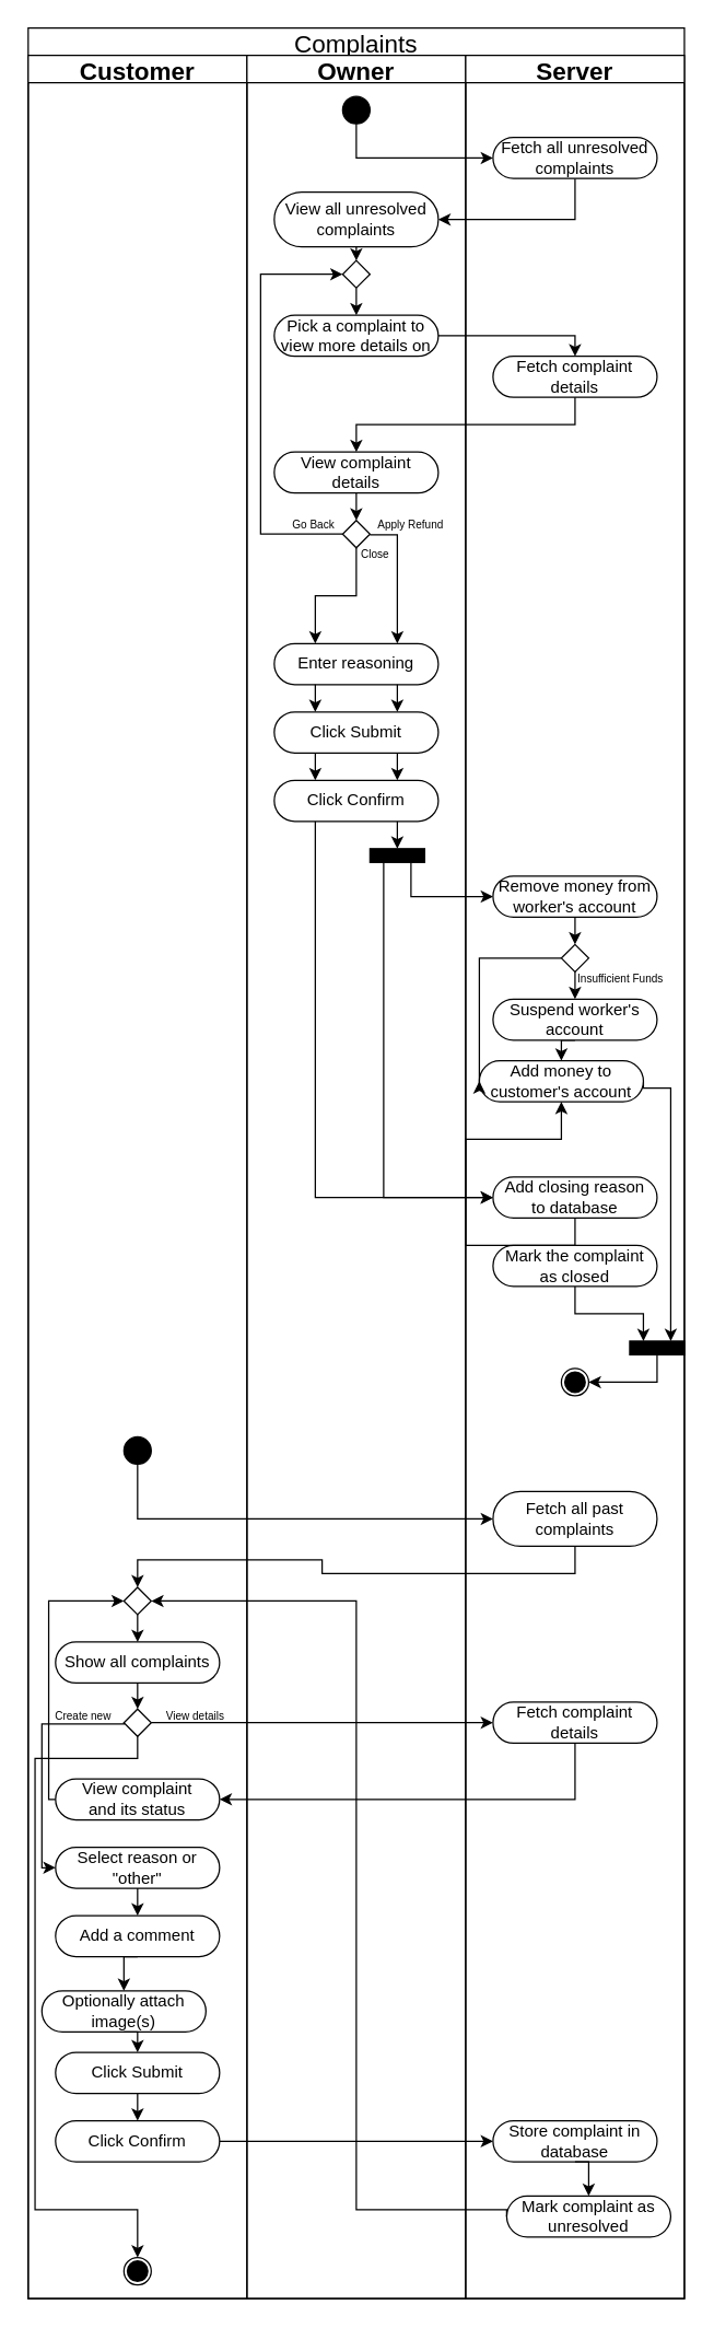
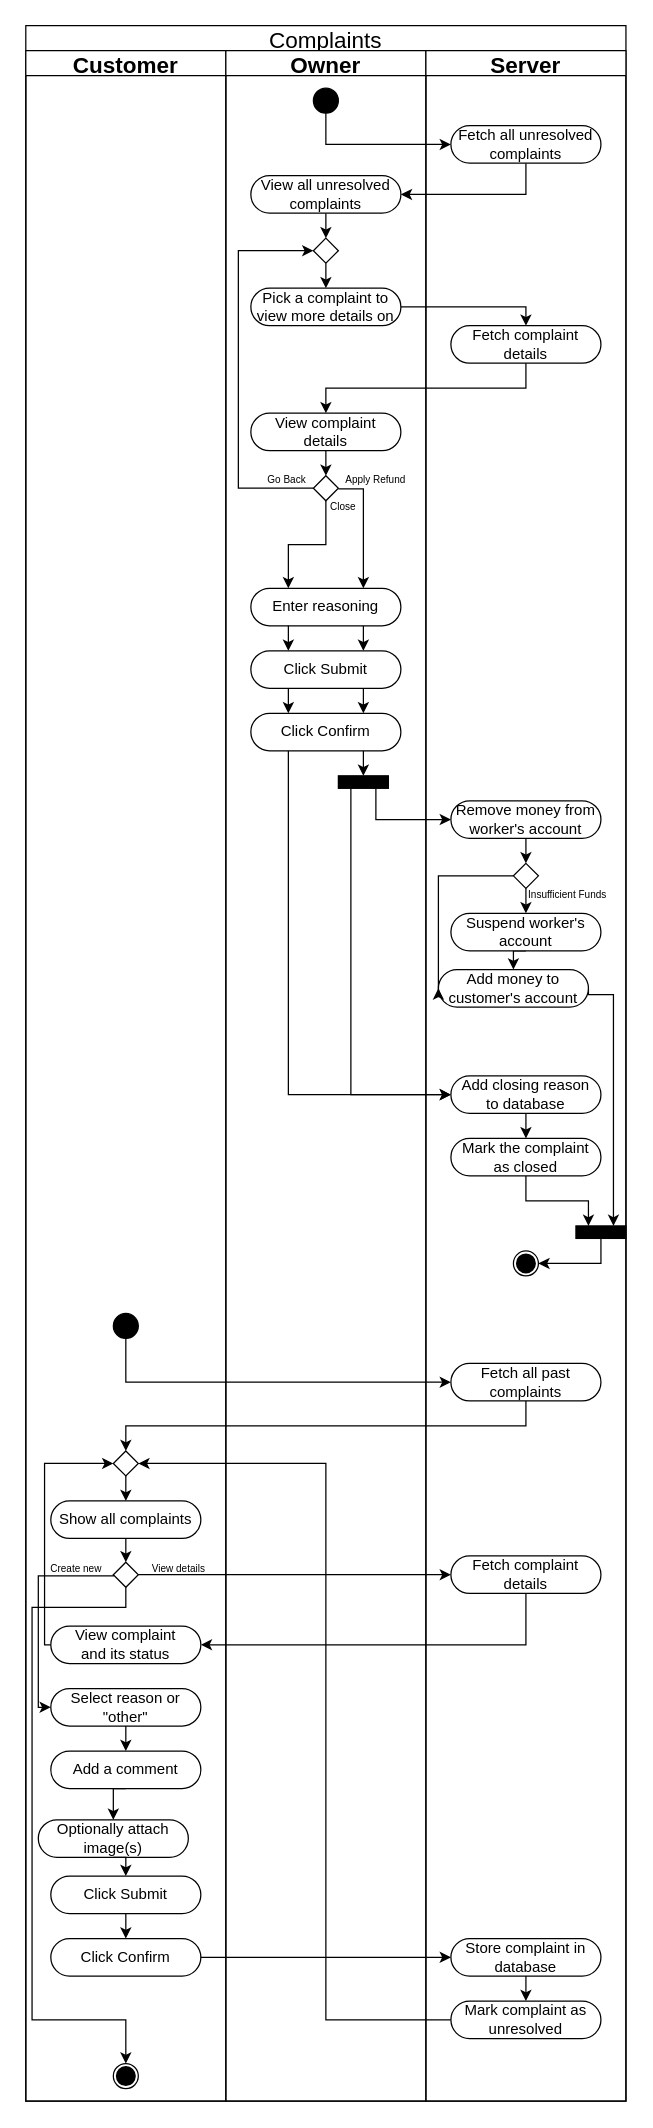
- <mxCell id="30" value="View all unresolved complaints" style="rounded=1;whiteSpace=wrap;html=1;fillColor=#FFFFFF;arcSize=50;" parent="27" vertex="1"><mxGeometry x="20" y="100" width="120" height="40" as="geometry" /></mxCell>
+ <mxCell id="30" value="View all unresolved complaints" style="rounded=1;whiteSpace=wrap;html=1;fillColor=#FFFFFF;arcSize=50;" parent="27" vertex="1"><mxGeometry x="20" y="100" width="120" height="30" as="geometry" /></mxCell>
- <mxCell id="78" style="edgeStyle=orthogonalEdgeStyle;rounded=0;orthogonalLoop=1;jettySize=auto;html=1;exitX=0.5;exitY=1;exitDx=0;exitDy=0;fontSize=8;" parent="1" source="46" target="52" edge="1"><mxGeometry relative="1" as="geometry" /></mxCell>
+ <mxCell id="78" style="edgeStyle=orthogonalEdgeStyle;rounded=0;orthogonalLoop=1;jettySize=auto;html=1;exitX=0.5;exitY=1;exitDx=0;exitDy=0;entryX=0.5;entryY=0;entryDx=0;entryDy=0;fontSize=8;" parent="1" source="46" target="77" edge="1"><mxGeometry relative="1" as="geometry" /></mxCell>
- <mxCell id="47" value="Fetch all past complaints" style="rounded=1;whiteSpace=wrap;html=1;fillColor=#FFFFFF;arcSize=50;" parent="43" vertex="1"><mxGeometry x="20" y="1050" width="120" height="40" as="geometry" /></mxCell>
+ <mxCell id="47" value="Fetch all past complaints" style="rounded=1;whiteSpace=wrap;html=1;fillColor=#FFFFFF;arcSize=50;" parent="43" vertex="1"><mxGeometry x="20" y="1050" width="120" height="30" as="geometry" /></mxCell>
- <mxCell id="56" value="Mark complaint as unresolved" style="rounded=1;whiteSpace=wrap;html=1;fillColor=#FFFFFF;arcSize=50;" parent="43" vertex="1"><mxGeometry x="30" y="1565" width="120" height="30" as="geometry" /></mxCell>
+ <mxCell id="56" value="Mark complaint as unresolved" style="rounded=1;whiteSpace=wrap;html=1;fillColor=#FFFFFF;arcSize=50;" parent="43" vertex="1"><mxGeometry x="20" y="1560" width="120" height="30" as="geometry" /></mxCell>
